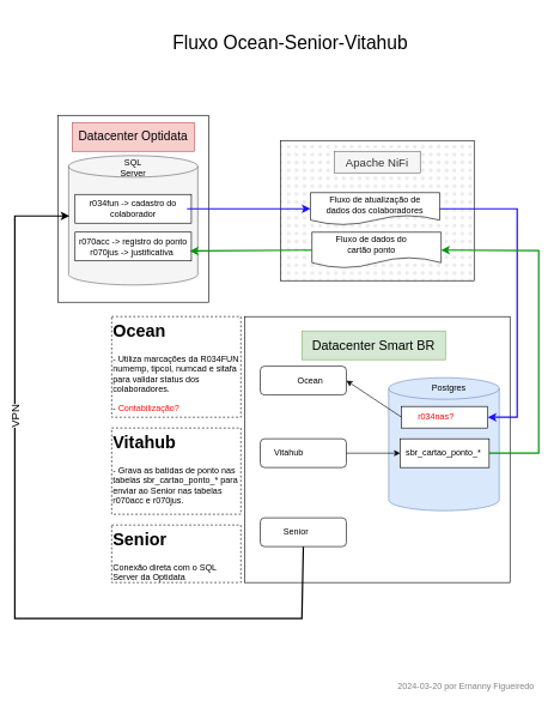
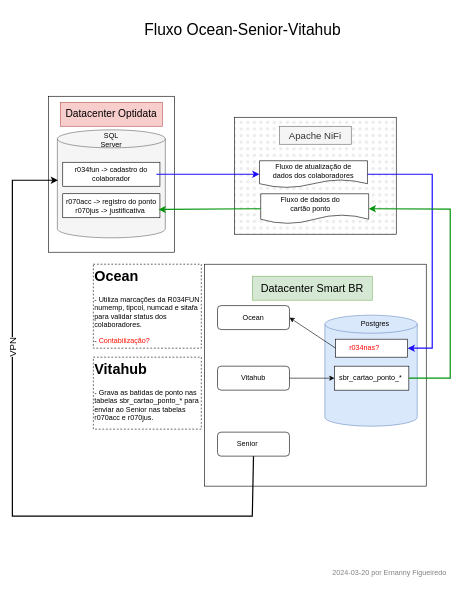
- <mxCell id="39" value="&lt;font style=&quot;font-size: 26px;&quot;&gt;Fluxo Ocean-Senior-Vitahub&lt;/font&gt;" style="text;html=1;align=center;verticalAlign=middle;whiteSpace=wrap;rounded=0;" vertex="1" parent="1"><mxGeometry x="229" y="30" width="350" height="60" as="geometry" /></mxCell>
+ <mxCell id="39" value="&lt;font style=&quot;font-size: 26px;&quot;&gt;Fluxo Ocean-Senior-Vitahub&lt;/font&gt;" style="text;html=1;align=center;verticalAlign=middle;whiteSpace=wrap;rounded=0;" vertex="1" parent="1"><mxGeometry x="229" y="20" width="350" height="60" as="geometry" /></mxCell>
- <mxCell id="13" value="Ocean" style="text;html=1;align=center;verticalAlign=middle;whiteSpace=wrap;rounded=0;" vertex="1" parent="1"><mxGeometry x="402" y="514" width="60" height="30" as="geometry" /></mxCell>
+ <mxCell id="13" value="Ocean" style="text;html=1;align=center;verticalAlign=middle;whiteSpace=wrap;rounded=0;" vertex="1" parent="1"><mxGeometry x="392" y="514" width="60" height="30" as="geometry" /></mxCell>
- <mxCell id="14" value="Vitahub" style="text;html=1;align=center;verticalAlign=middle;whiteSpace=wrap;rounded=0;" vertex="1" parent="1"><mxGeometry x="372" y="615" width="60" height="30" as="geometry" /></mxCell>
+ <mxCell id="14" value="Vitahub" style="text;html=1;align=center;verticalAlign=middle;whiteSpace=wrap;rounded=0;" vertex="1" parent="1"><mxGeometry x="392" y="615" width="60" height="30" as="geometry" /></mxCell>
- <mxCell id="16" value="&lt;h1 style=&quot;margin-top: 0px;&quot;&gt;Senior&lt;/h1&gt;&lt;p&gt;Conexão direta com o SQL Server da Optidata&lt;/p&gt;" style="text;html=1;whiteSpace=wrap;overflow=hidden;rounded=0;strokeColor=default;dashed=1;" vertex="1" parent="1"><mxGeometry x="155" y="730" width="180" height="80" as="geometry" /></mxCell>
